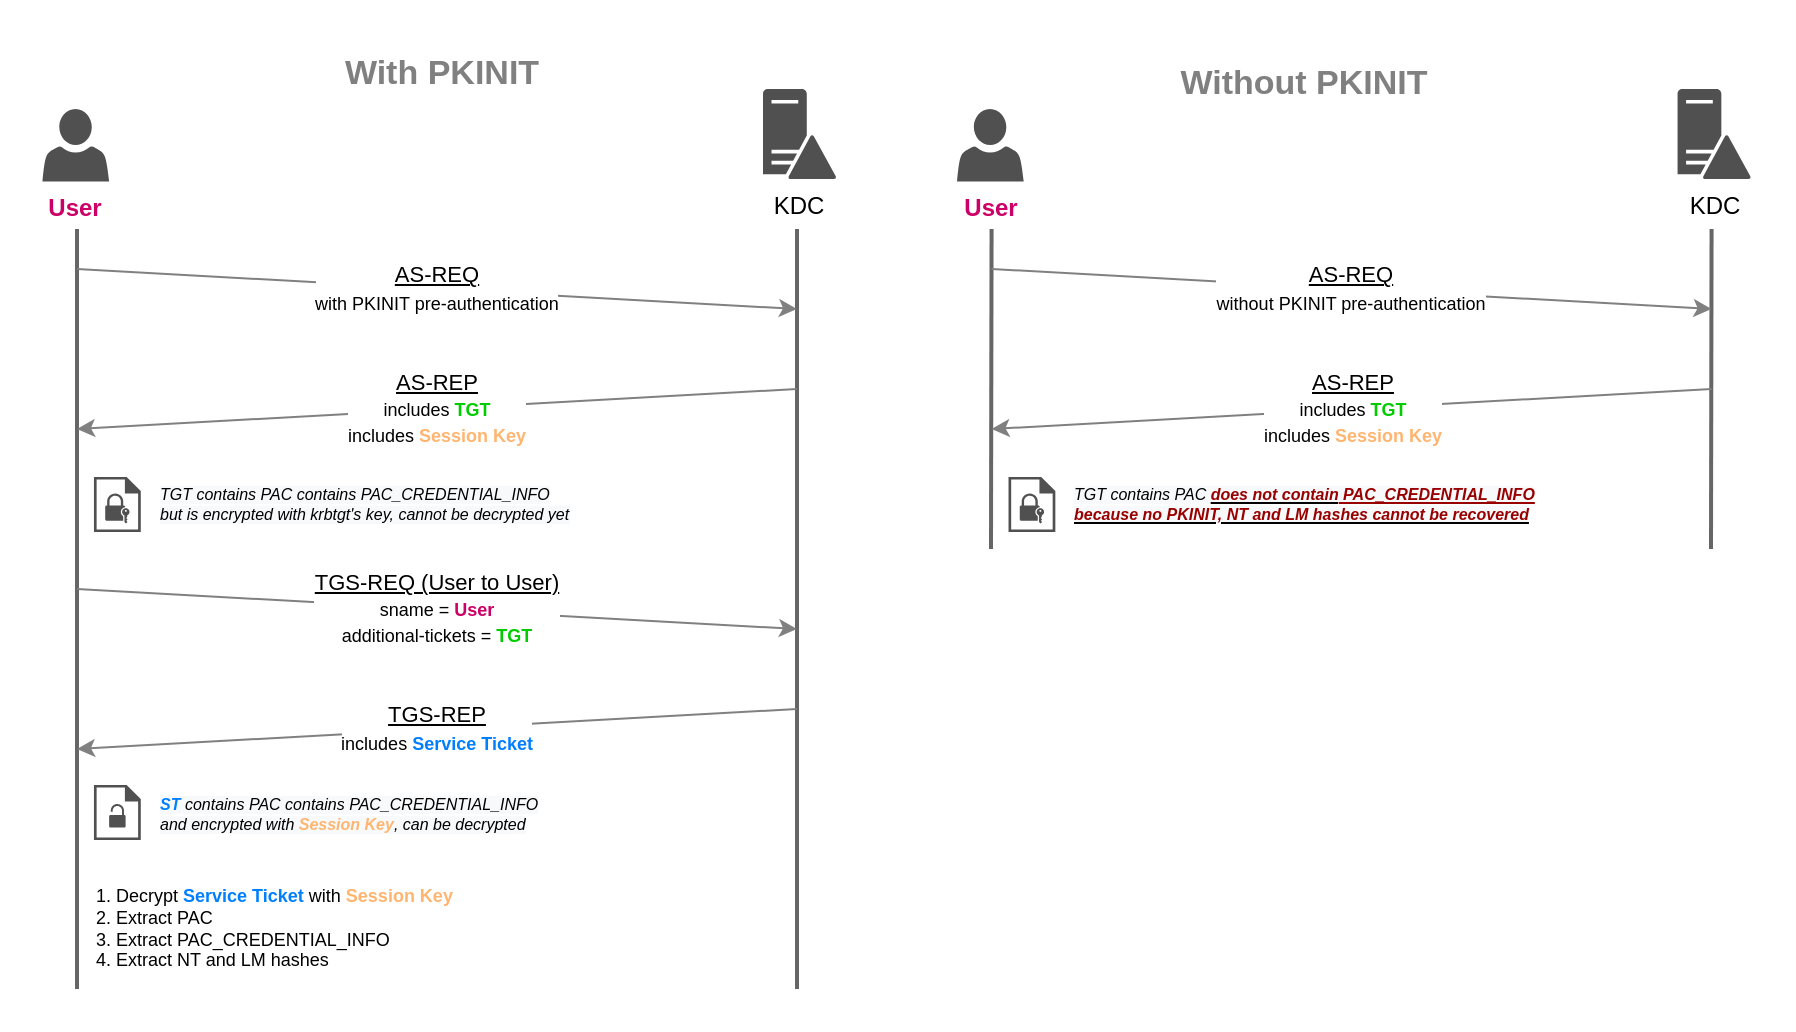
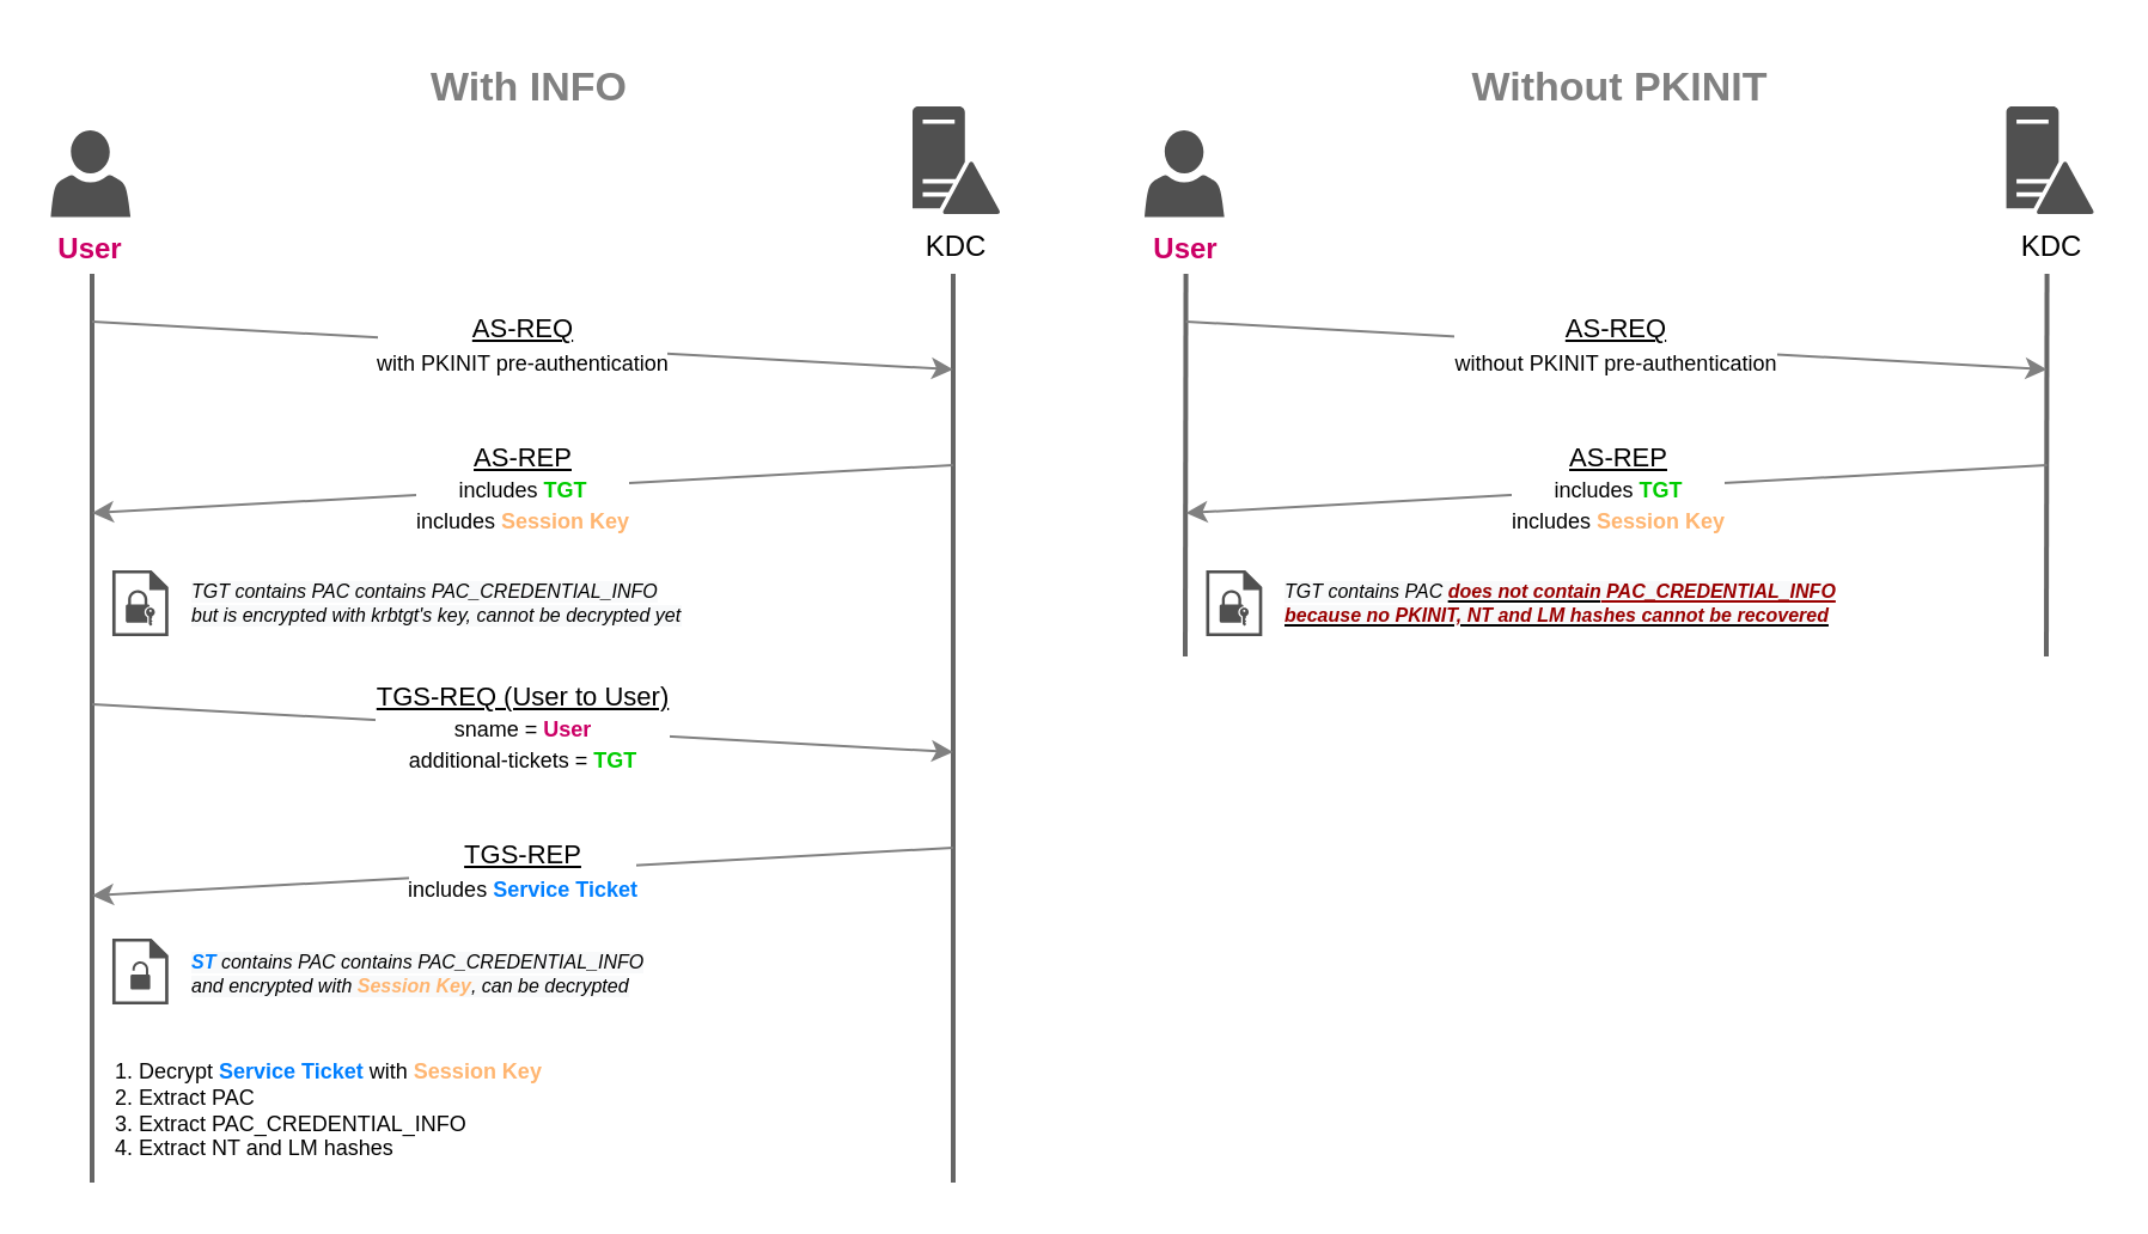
- <mxCell id="26" value="With PKINIT" style="text;html=1;strokeColor=none;fillColor=none;align=center;verticalAlign=middle;whiteSpace=wrap;rounded=0;fontSize=17;fontColor=#808080;fontStyle=1" vertex="1" parent="1"><mxGeometry x="156.33" y="20" width="130" height="34" as="geometry" /></mxCell>
+ <mxCell id="26" value="With INFO" style="text;html=1;strokeColor=none;fillColor=none;align=center;verticalAlign=middle;whiteSpace=wrap;rounded=0;fontSize=17;fontColor=#808080;fontStyle=1" vertex="1" parent="1"><mxGeometry x="156.33" y="20" width="130" height="34" as="geometry" /></mxCell>
- <mxCell id="27" value="Without PKINIT" style="text;html=1;strokeColor=none;fillColor=none;align=center;verticalAlign=middle;whiteSpace=wrap;rounded=0;fontSize=17;fontColor=#808080;fontStyle=1" vertex="1" parent="1"><mxGeometry x="587" y="25" width="130" height="34" as="geometry" /></mxCell>
+ <mxCell id="27" value="Without PKINIT" style="text;html=1;strokeColor=none;fillColor=none;align=center;verticalAlign=middle;whiteSpace=wrap;rounded=0;fontSize=17;fontColor=#808080;fontStyle=1" vertex="1" parent="1"><mxGeometry x="612" y="20" width="130" height="34" as="geometry" /></mxCell>
